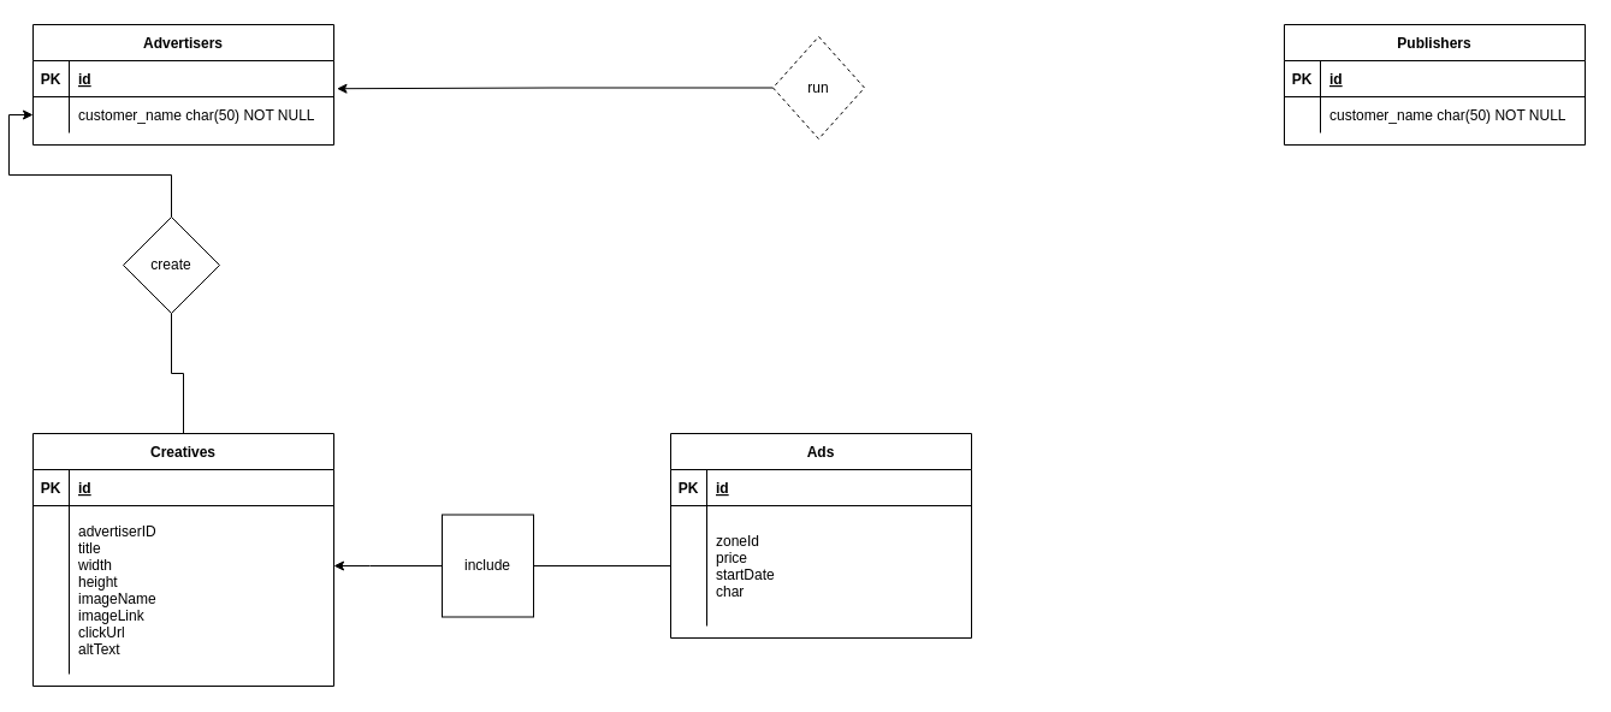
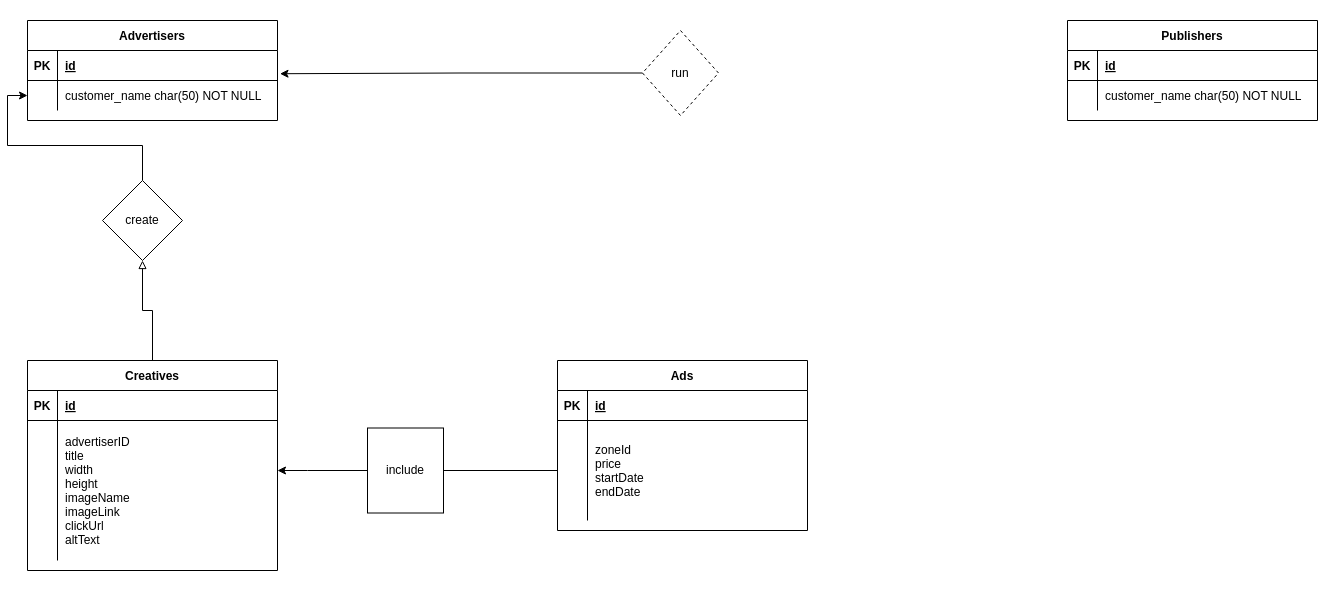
- <mxCell id="23" value="" style="edgeStyle=orthogonalEdgeStyle;rounded=0;orthogonalLoop=1;jettySize=auto;html=1;endArrow=none;endFill=0;" edge="1" parent="1" source="24" target="32"><mxGeometry relative="1" as="geometry" /></mxCell>
+ <mxCell id="23" value="" style="edgeStyle=orthogonalEdgeStyle;rounded=0;orthogonalLoop=1;jettySize=auto;html=1;endArrow=block;endFill=0;" edge="1" parent="1" source="24" target="32"><mxGeometry relative="1" as="geometry" /></mxCell>
- <mxCell id="15" value="zoneId&#10;price&#10;startDate&#10;char" style="shape=partialRectangle;overflow=hidden;connectable=0;fillColor=none;top=0;left=0;bottom=0;right=0;align=left;spacingLeft=6;" vertex="1" parent="13"><mxGeometry x="30" width="220" height="100" as="geometry"><mxRectangle width="220" height="100" as="alternateBounds" /></mxGeometry></mxCell>
+ <mxCell id="15" value="zoneId&#10;price&#10;startDate&#10;endDate" style="shape=partialRectangle;overflow=hidden;connectable=0;fillColor=none;top=0;left=0;bottom=0;right=0;align=left;spacingLeft=6;" vertex="1" parent="13"><mxGeometry x="30" width="220" height="100" as="geometry"><mxRectangle width="220" height="100" as="alternateBounds" /></mxGeometry></mxCell>
